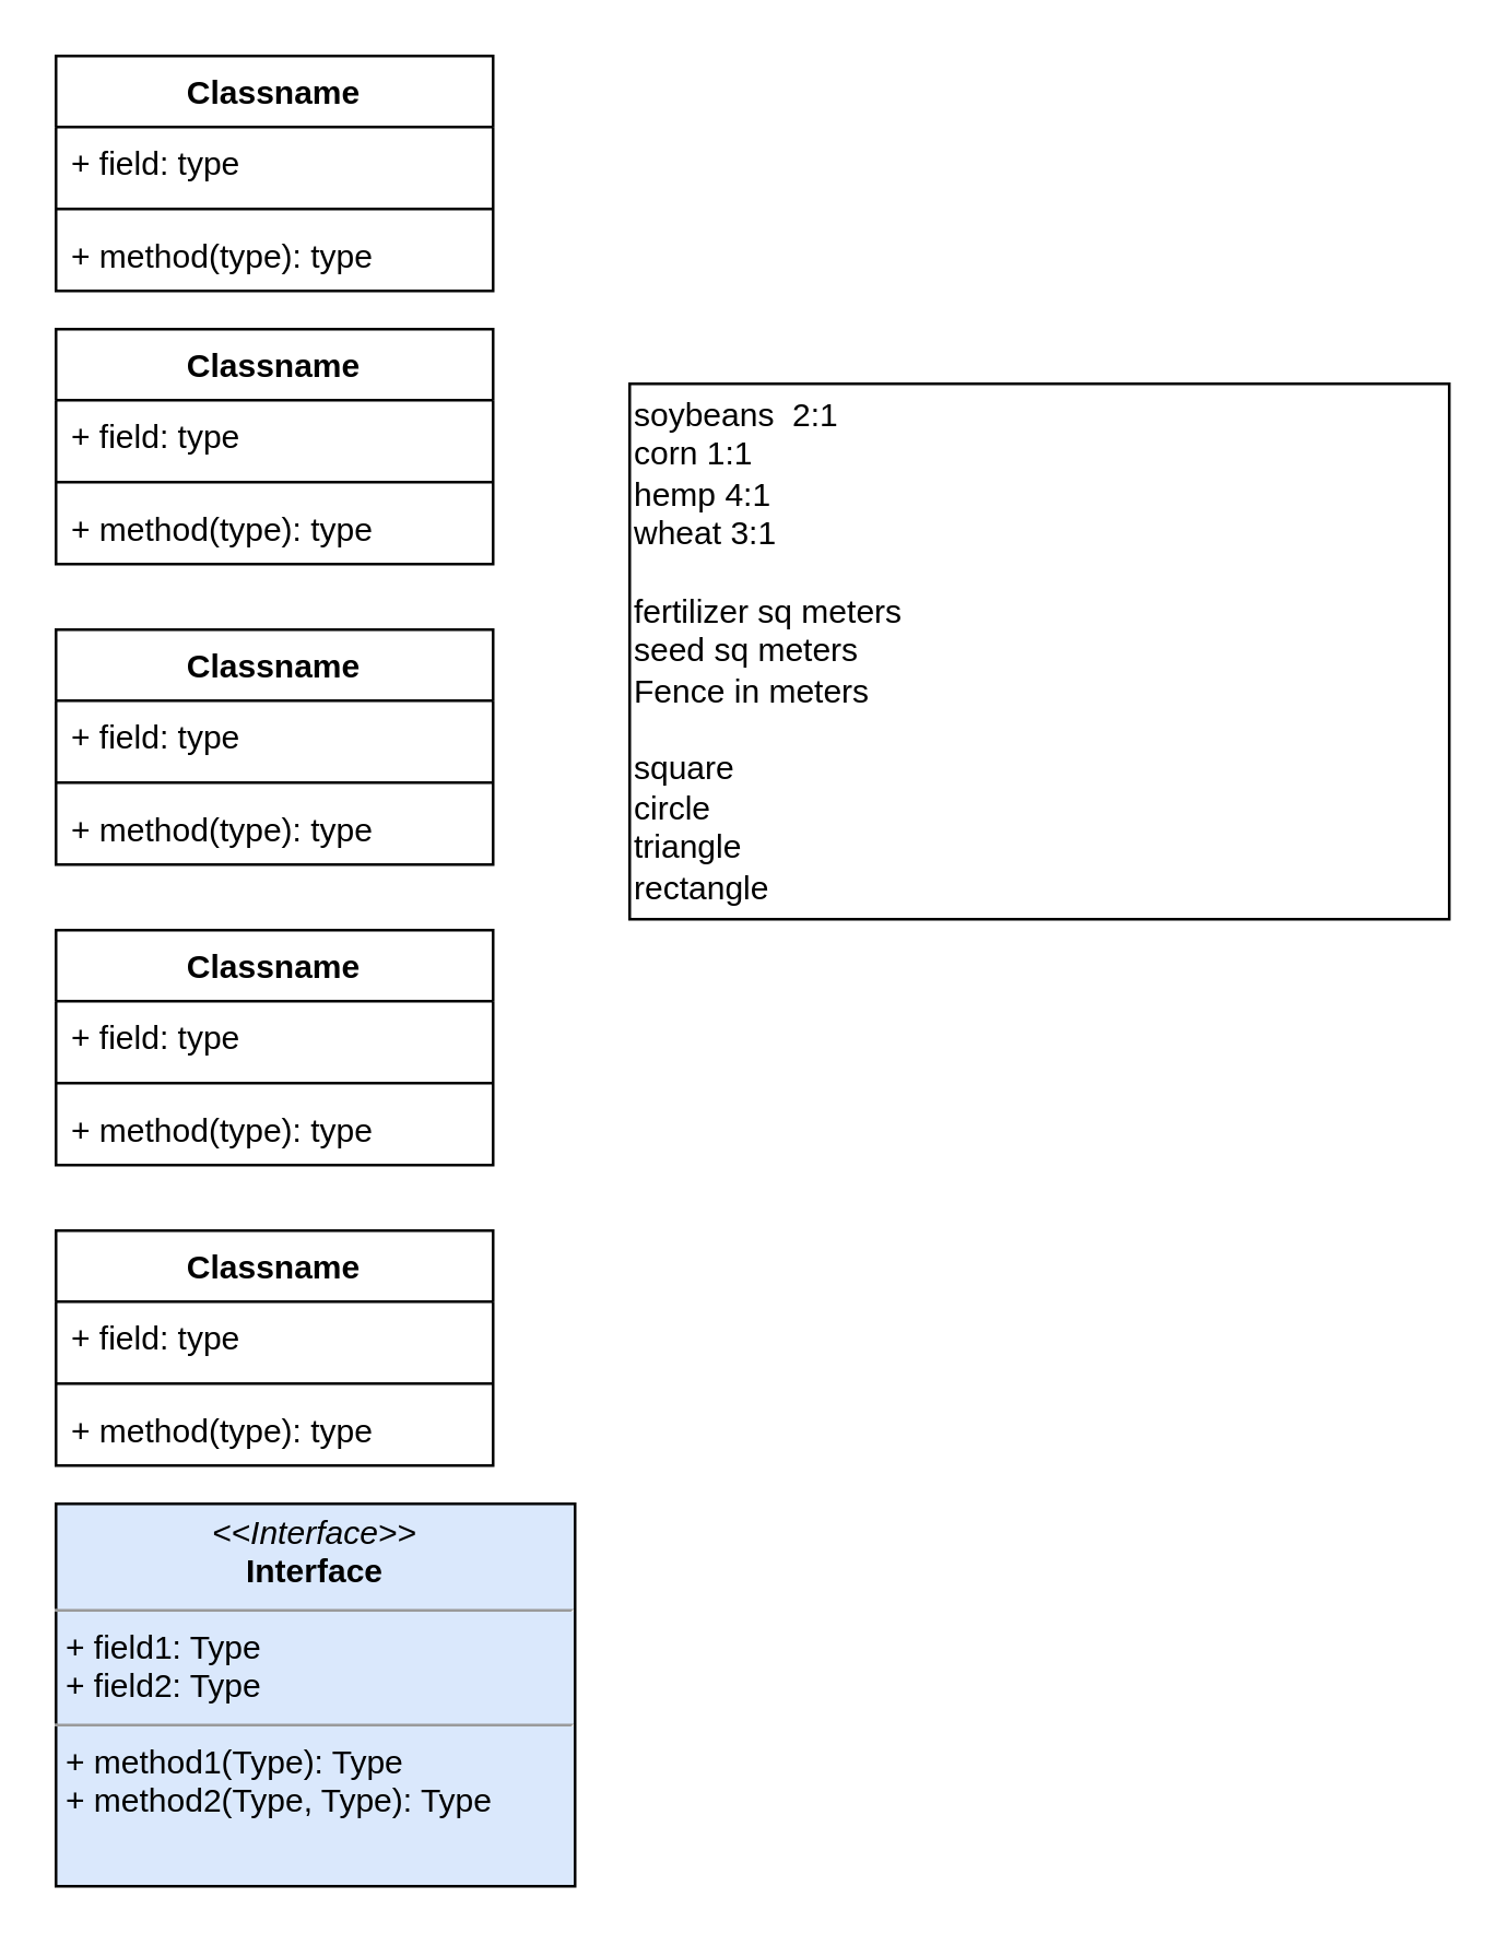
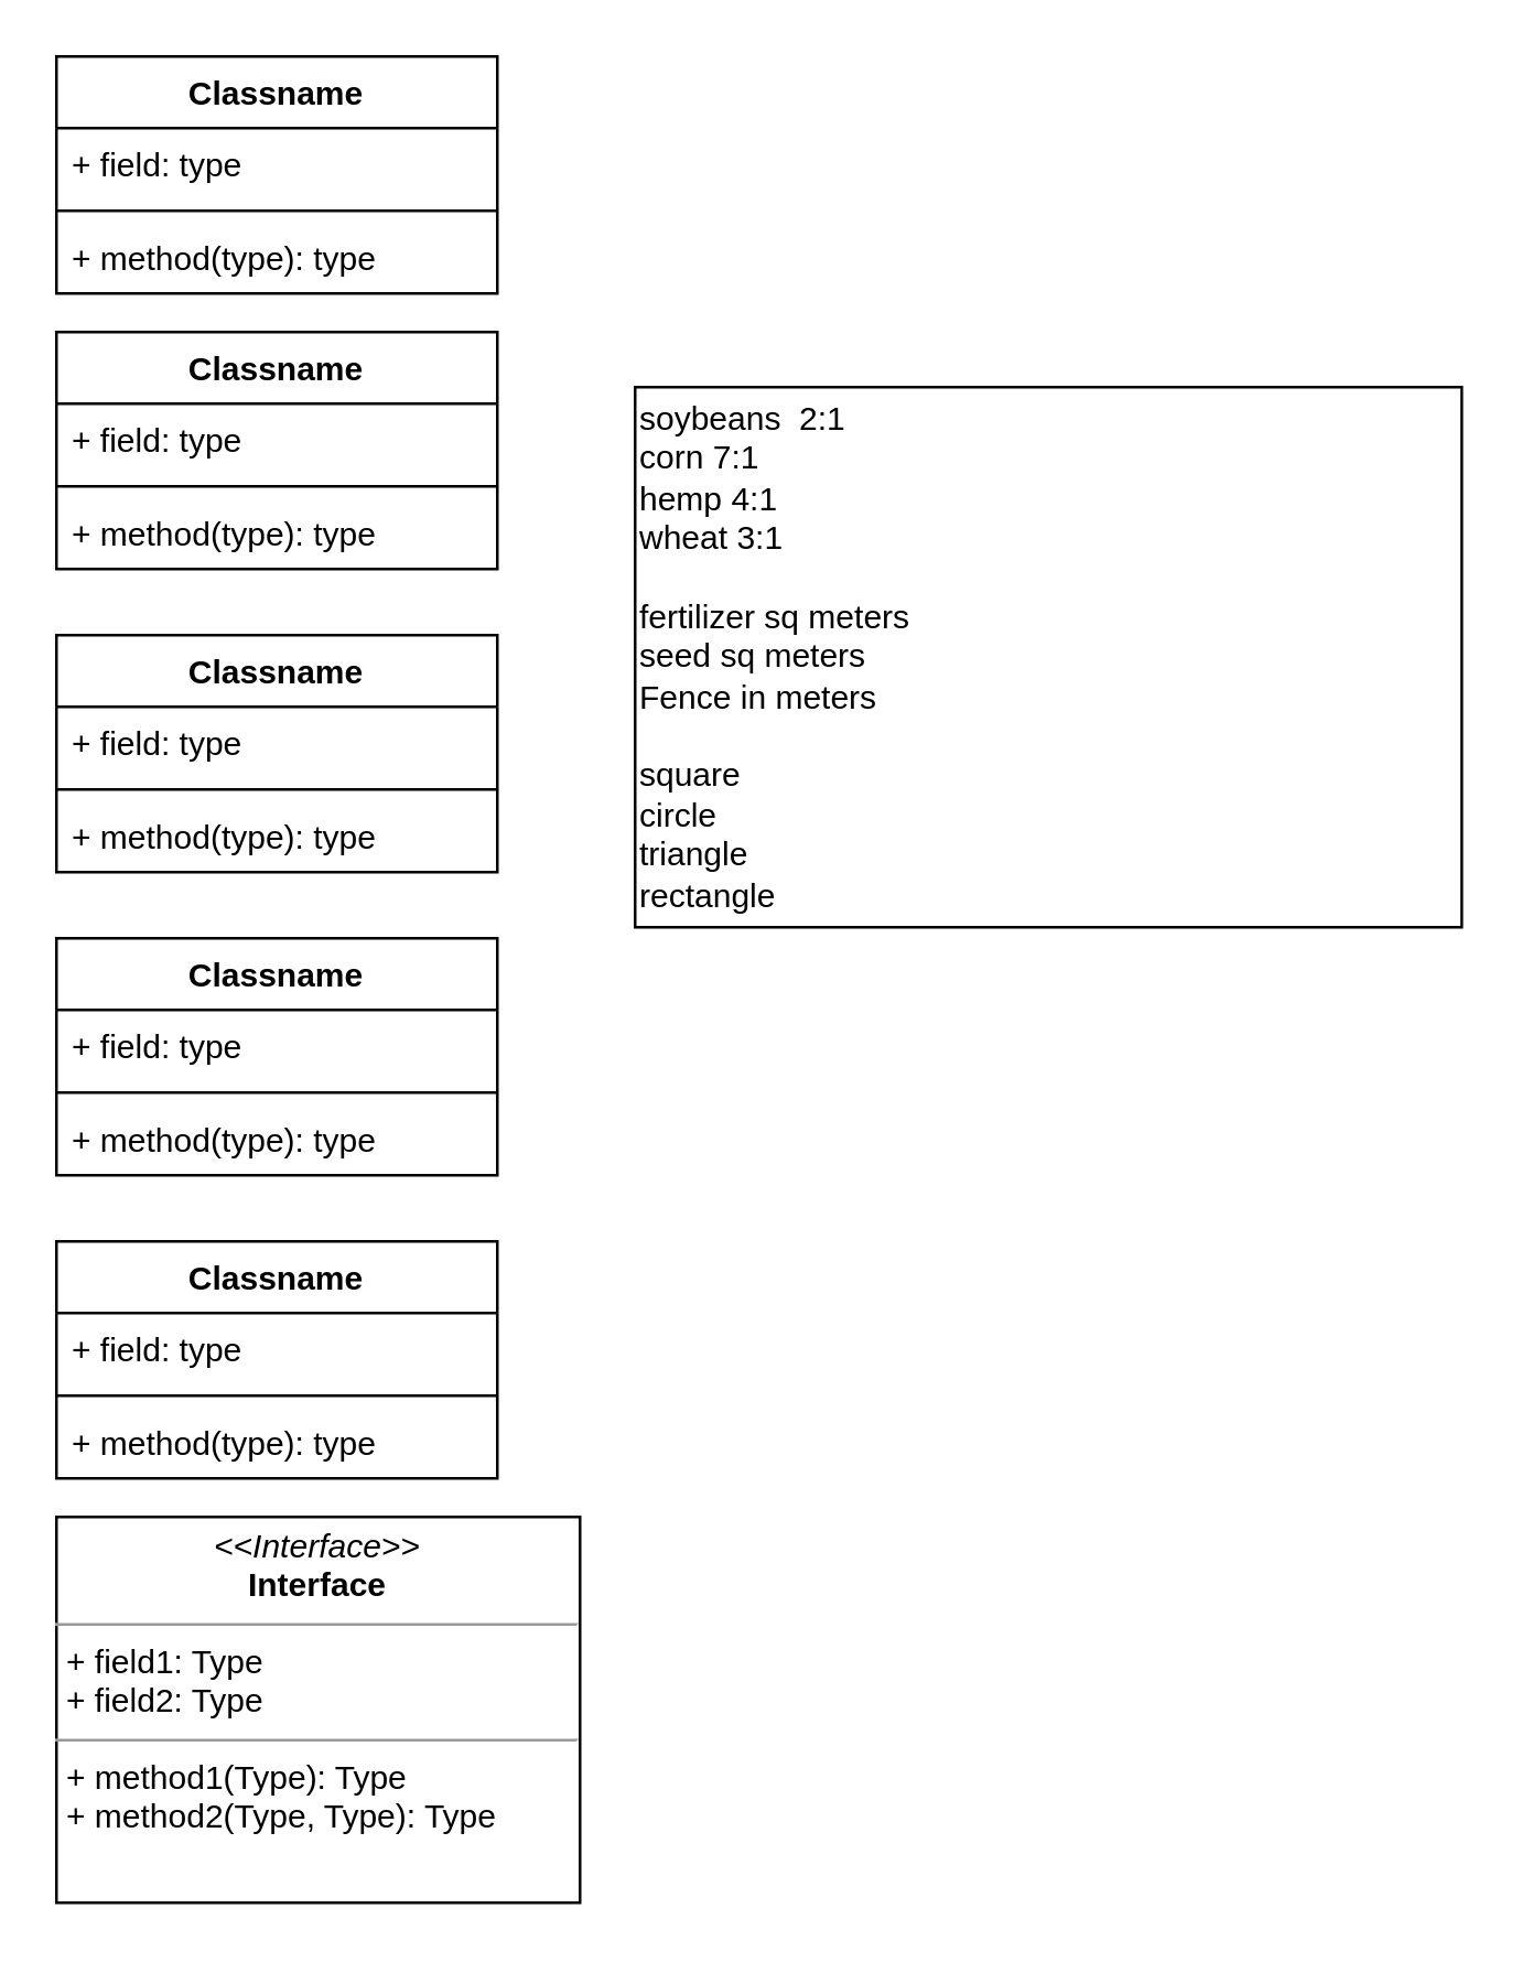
- <mxCell id="23" value="&lt;div align=&quot;left&quot;&gt;&lt;br&gt;&lt;/div&gt;&lt;div align=&quot;left&quot;&gt;soybeans&amp;nbsp; 2:1&lt;br&gt;&lt;/div&gt;&lt;div align=&quot;left&quot;&gt;corn 1:1&lt;br&gt;&lt;/div&gt;&lt;div align=&quot;left&quot;&gt;hemp 4:1&lt;br&gt;&lt;/div&gt;&lt;div align=&quot;left&quot;&gt;wheat 3:1&lt;br&gt;&lt;/div&gt;&lt;div align=&quot;left&quot;&gt;&lt;br&gt;&lt;/div&gt;&lt;div align=&quot;left&quot;&gt;fertilizer sq meters&lt;br&gt;&lt;/div&gt;&lt;div align=&quot;left&quot;&gt;seed sq meters&lt;br&gt;&lt;/div&gt;&lt;div align=&quot;left&quot;&gt;Fence in meters&lt;/div&gt;&lt;div align=&quot;left&quot;&gt;&lt;br&gt;&lt;/div&gt;&lt;div align=&quot;left&quot;&gt;square&lt;/div&gt;&lt;div align=&quot;left&quot;&gt;circle&lt;/div&gt;&lt;div align=&quot;left&quot;&gt;triangle&lt;/div&gt;&lt;div align=&quot;left&quot;&gt;rectangle&lt;/div&gt;&lt;div align=&quot;left&quot;&gt;&lt;br&gt;&lt;/div&gt;" style="text;html=1;strokeColor=#000000;fillColor=none;align=left;verticalAlign=middle;whiteSpace=wrap;rounded=0;" vertex="1" parent="1"><mxGeometry x="230" y="140" width="300" height="196" as="geometry" /></mxCell>
+ <mxCell id="23" value="&lt;div align=&quot;left&quot;&gt;&lt;br&gt;&lt;/div&gt;&lt;div align=&quot;left&quot;&gt;soybeans&amp;nbsp; 2:1&lt;br&gt;&lt;/div&gt;&lt;div align=&quot;left&quot;&gt;corn 7:1&lt;br&gt;&lt;/div&gt;&lt;div align=&quot;left&quot;&gt;hemp 4:1&lt;br&gt;&lt;/div&gt;&lt;div align=&quot;left&quot;&gt;wheat 3:1&lt;br&gt;&lt;/div&gt;&lt;div align=&quot;left&quot;&gt;&lt;br&gt;&lt;/div&gt;&lt;div align=&quot;left&quot;&gt;fertilizer sq meters&lt;br&gt;&lt;/div&gt;&lt;div align=&quot;left&quot;&gt;seed sq meters&lt;br&gt;&lt;/div&gt;&lt;div align=&quot;left&quot;&gt;Fence in meters&lt;/div&gt;&lt;div align=&quot;left&quot;&gt;&lt;br&gt;&lt;/div&gt;&lt;div align=&quot;left&quot;&gt;square&lt;/div&gt;&lt;div align=&quot;left&quot;&gt;circle&lt;/div&gt;&lt;div align=&quot;left&quot;&gt;triangle&lt;/div&gt;&lt;div align=&quot;left&quot;&gt;rectangle&lt;/div&gt;&lt;div align=&quot;left&quot;&gt;&lt;br&gt;&lt;/div&gt;" style="text;html=1;strokeColor=#000000;fillColor=none;align=left;verticalAlign=middle;whiteSpace=wrap;rounded=0;" vertex="1" parent="1"><mxGeometry x="230" y="140" width="300" height="196" as="geometry" /></mxCell>
- <mxCell id="22" value="&lt;p style=&quot;margin:0px;margin-top:4px;text-align:center;&quot;&gt;&lt;i&gt;&amp;lt;&amp;lt;Interface&amp;gt;&amp;gt;&lt;/i&gt;&lt;br/&gt;&lt;b&gt;Interface&lt;/b&gt;&lt;/p&gt;&lt;hr size=&quot;1&quot;/&gt;&lt;p style=&quot;margin:0px;margin-left:4px;&quot;&gt;+ field1: Type&lt;br/&gt;+ field2: Type&lt;/p&gt;&lt;hr size=&quot;1&quot;/&gt;&lt;p style=&quot;margin:0px;margin-left:4px;&quot;&gt;+ method1(Type): Type&lt;br/&gt;+ method2(Type, Type): Type&lt;/p&gt;" style="verticalAlign=top;align=left;overflow=fill;fontSize=12;fontFamily=Helvetica;html=1;fillColor=#dae8fc;" vertex="1" parent="1"><mxGeometry x="20" y="550" width="190" height="140" as="geometry" /></mxCell>
+ <mxCell id="22" value="&lt;p style=&quot;margin:0px;margin-top:4px;text-align:center;&quot;&gt;&lt;i&gt;&amp;lt;&amp;lt;Interface&amp;gt;&amp;gt;&lt;/i&gt;&lt;br/&gt;&lt;b&gt;Interface&lt;/b&gt;&lt;/p&gt;&lt;hr size=&quot;1&quot;/&gt;&lt;p style=&quot;margin:0px;margin-left:4px;&quot;&gt;+ field1: Type&lt;br/&gt;+ field2: Type&lt;/p&gt;&lt;hr size=&quot;1&quot;/&gt;&lt;p style=&quot;margin:0px;margin-left:4px;&quot;&gt;+ method1(Type): Type&lt;br/&gt;+ method2(Type, Type): Type&lt;/p&gt;" style="verticalAlign=top;align=left;overflow=fill;fontSize=12;fontFamily=Helvetica;html=1;" vertex="1" parent="1"><mxGeometry x="20" y="550" width="190" height="140" as="geometry" /></mxCell>
